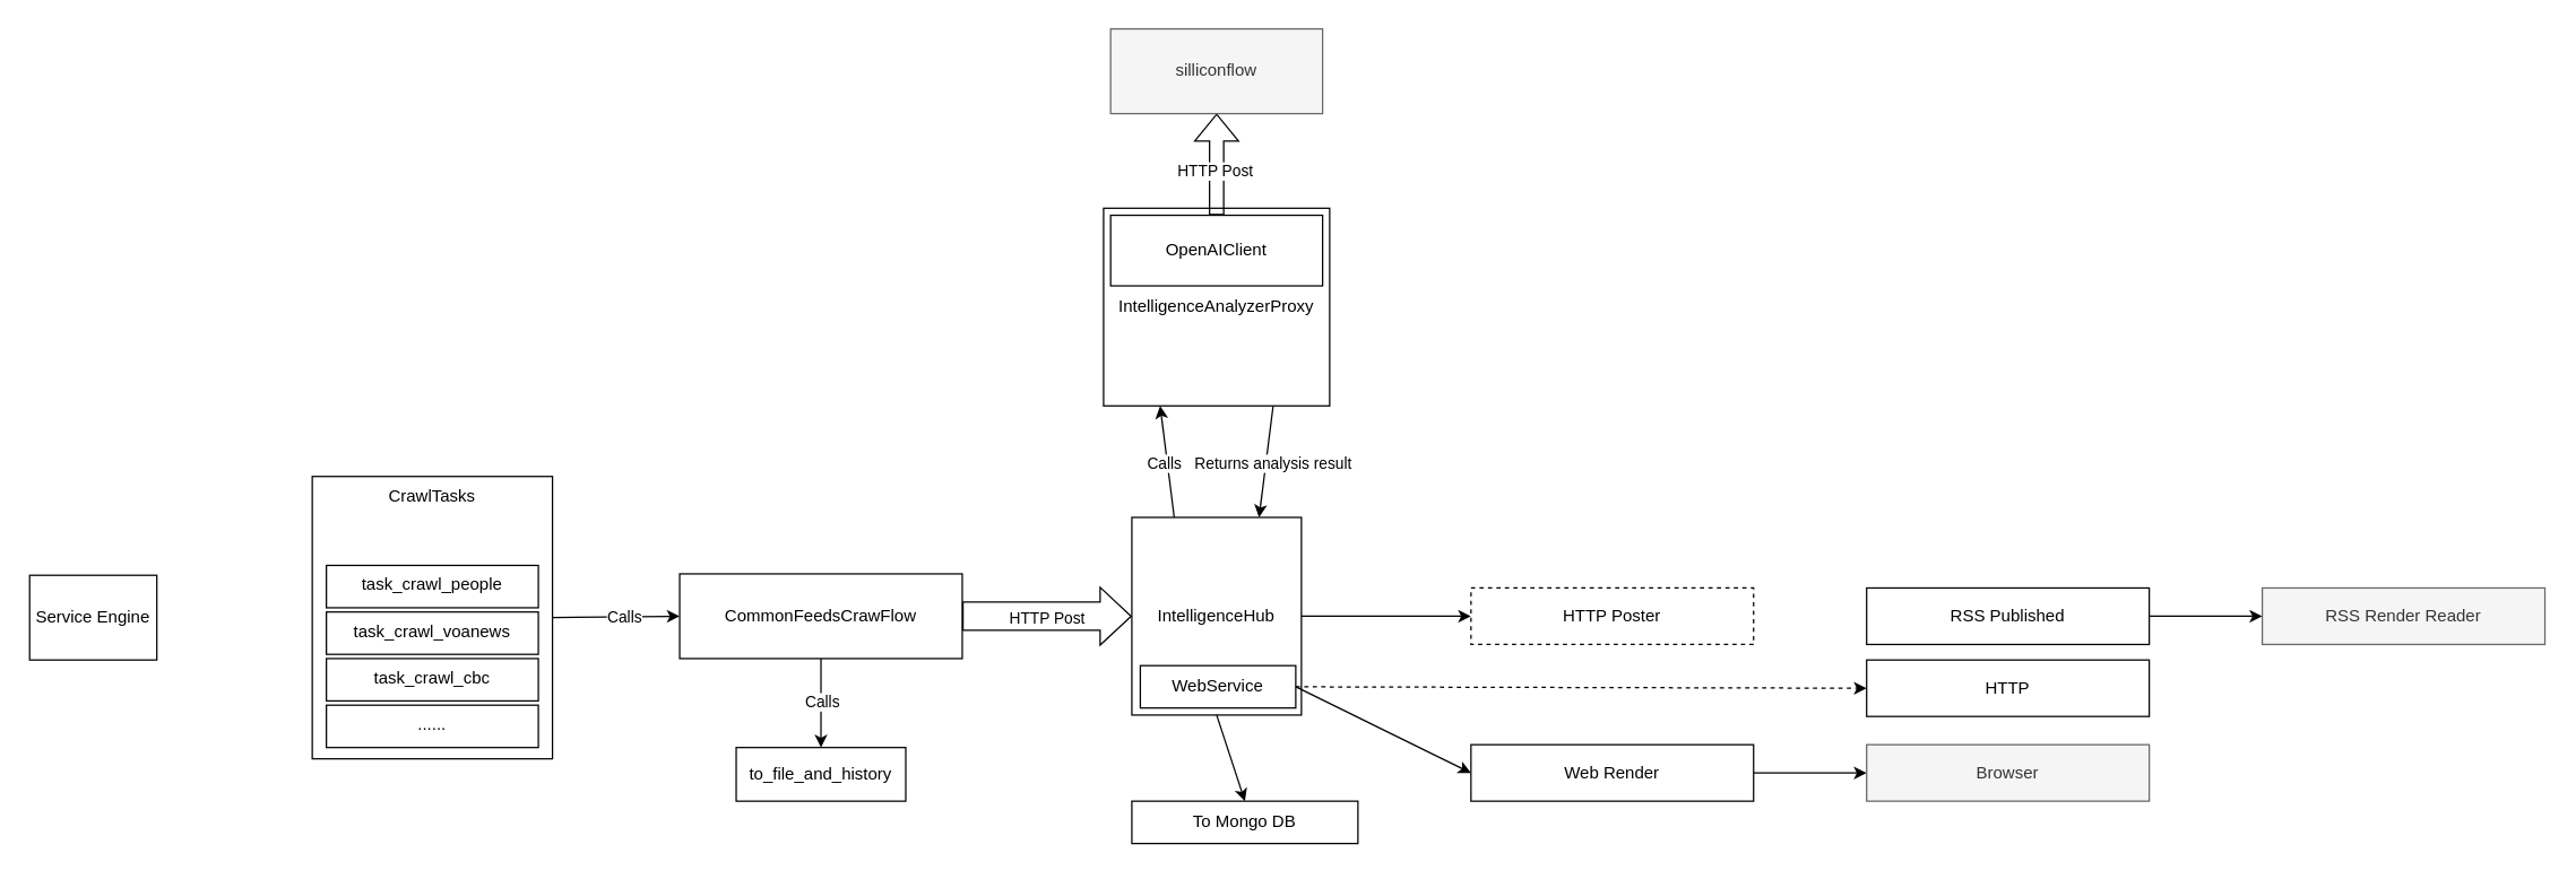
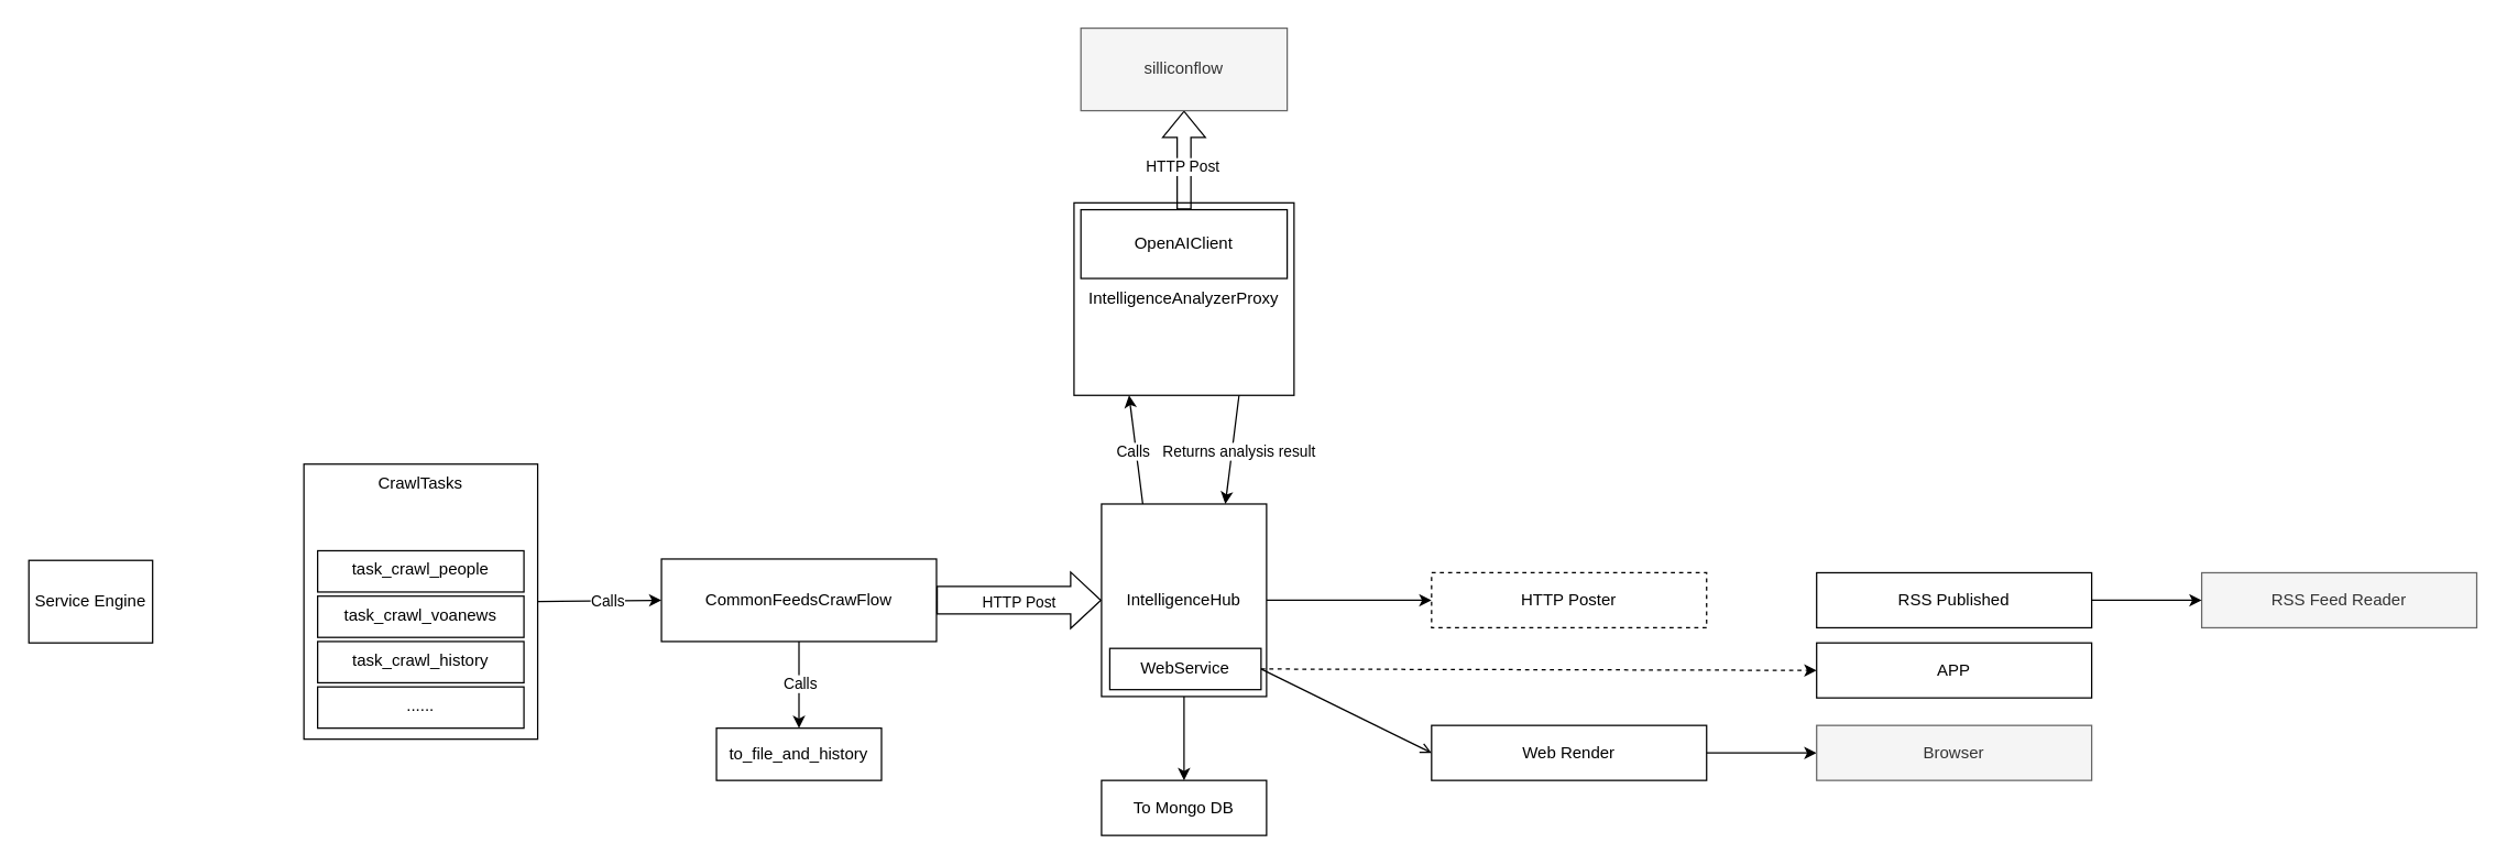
- <mxCell id="38" value="RSS Render Reader" style="rounded=0;whiteSpace=wrap;html=1;fillColor=#f5f5f5;fontColor=#333333;strokeColor=#666666;" parent="1" vertex="1"><mxGeometry x="1600" y="416" width="200" height="40" as="geometry" /></mxCell>
+ <mxCell id="38" value="RSS Feed Reader" style="rounded=0;whiteSpace=wrap;html=1;fillColor=#f5f5f5;fontColor=#333333;strokeColor=#666666;" parent="1" vertex="1"><mxGeometry x="1600" y="416" width="200" height="40" as="geometry" /></mxCell>
- <mxCell id="8" value="task_crawl_cbc" style="rounded=0;whiteSpace=wrap;html=1;verticalAlign=top;" parent="1" vertex="1"><mxGeometry x="230" y="466" width="150" height="30" as="geometry" /></mxCell>
+ <mxCell id="8" value="task_crawl_history" style="rounded=0;whiteSpace=wrap;html=1;verticalAlign=top;" parent="1" vertex="1"><mxGeometry x="230" y="466" width="150" height="30" as="geometry" /></mxCell>
- <mxCell id="36" value="HTTP" style="rounded=0;whiteSpace=wrap;html=1;" parent="1" vertex="1"><mxGeometry x="1320" y="467" width="200" height="40" as="geometry" /></mxCell>
+ <mxCell id="36" value="APP" style="rounded=0;whiteSpace=wrap;html=1;" parent="1" vertex="1"><mxGeometry x="1320" y="467" width="200" height="40" as="geometry" /></mxCell>
- <mxCell id="31" style="rounded=0;orthogonalLoop=1;jettySize=auto;html=1;entryX=0;entryY=0.5;entryDx=0;entryDy=0;exitX=1;exitY=0.5;exitDx=0;exitDy=0;" parent="1" source="32" target="34" edge="1"><mxGeometry relative="1" as="geometry" /></mxCell>
+ <mxCell id="31" style="rounded=0;orthogonalLoop=1;jettySize=auto;html=1;entryX=0;entryY=0.5;entryDx=0;entryDy=0;exitX=1;exitY=0.5;exitDx=0;exitDy=0;endArrow=open;" parent="1" source="32" target="34" edge="1"><mxGeometry relative="1" as="geometry" /></mxCell>
- <mxCell id="27" value="To Mongo DB" style="rounded=0;whiteSpace=wrap;html=1;" parent="1" vertex="1"><mxGeometry x="800" y="567" width="160" height="30" as="geometry" /></mxCell>
+ <mxCell id="27" value="To Mongo DB" style="rounded=0;whiteSpace=wrap;html=1;" parent="1" vertex="1"><mxGeometry x="800" y="567" width="120" height="40" as="geometry" /></mxCell>
